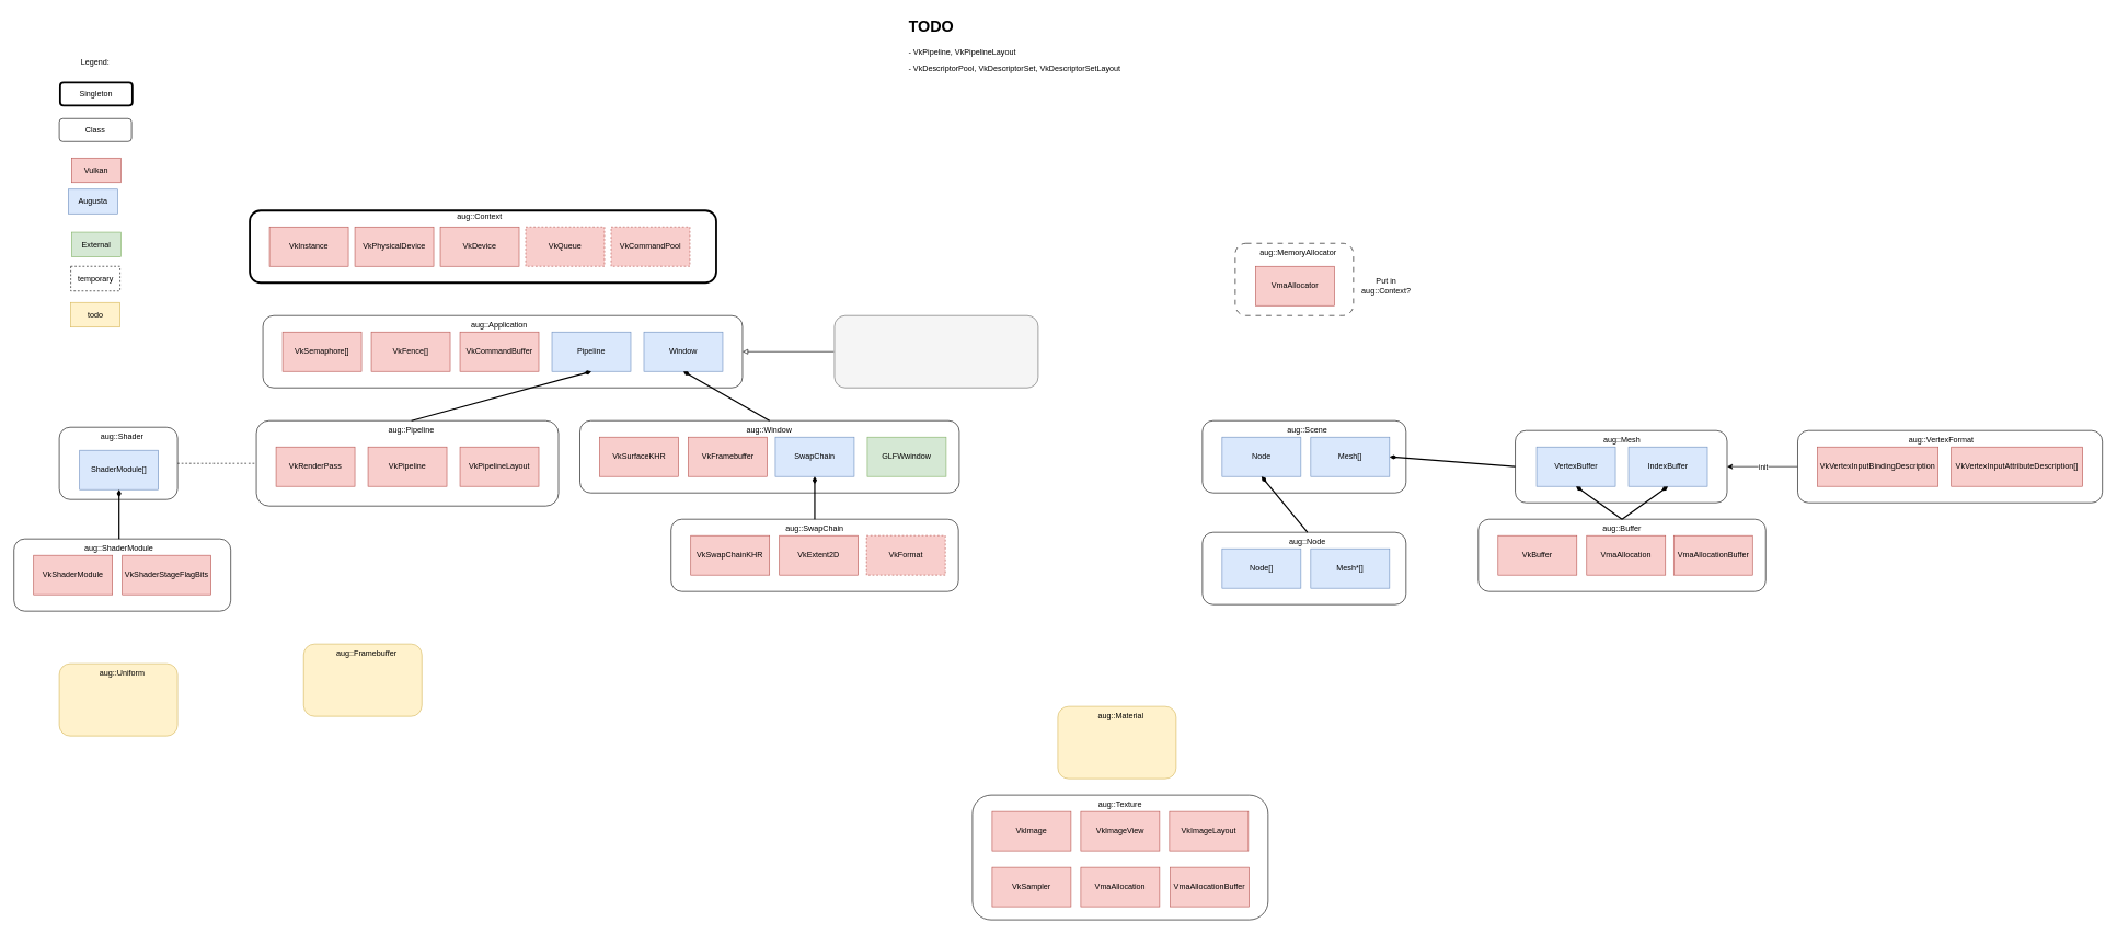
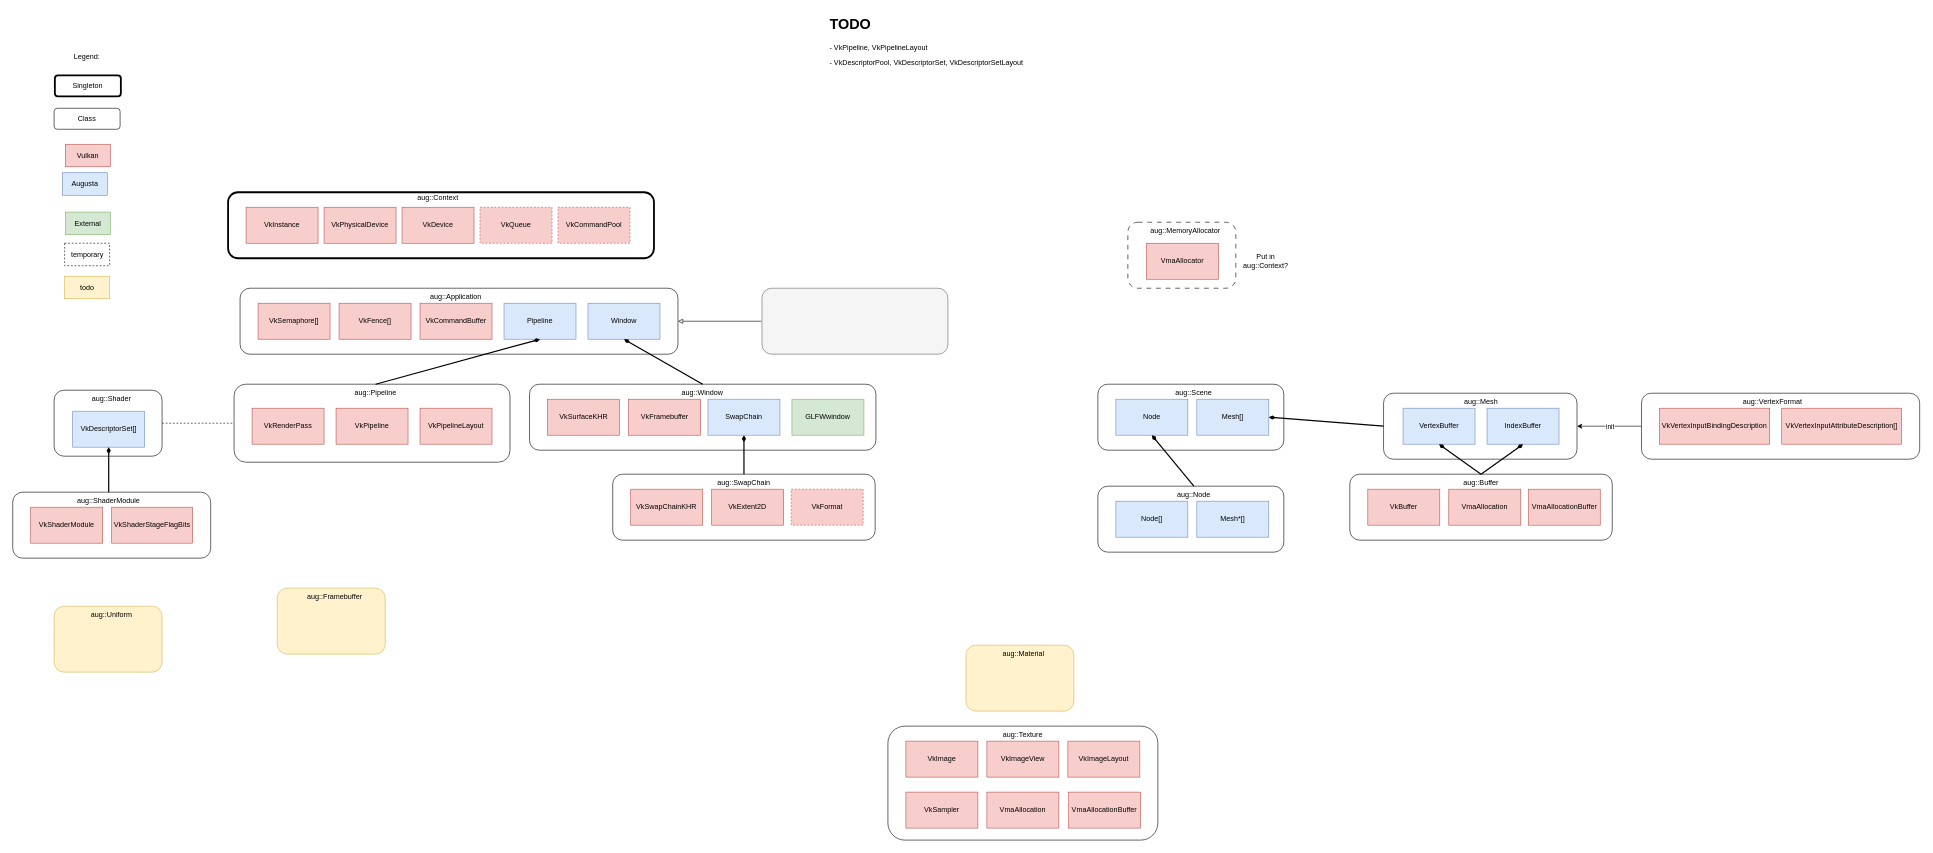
- <mxCell id="62" value="ShaderModule[]" style="rounded=0;whiteSpace=wrap;html=1;fillColor=#dae8fc;strokeColor=#6c8ebf;" parent="1" vertex="1"><mxGeometry x="120" y="685" width="120" height="60" as="geometry" /></mxCell>
+ <mxCell id="62" value="VkDescriptorSet[]" style="rounded=0;whiteSpace=wrap;html=1;fillColor=#dae8fc;strokeColor=#6c8ebf;" parent="1" vertex="1"><mxGeometry x="120" y="685" width="120" height="60" as="geometry" /></mxCell>
